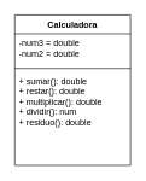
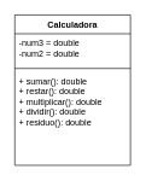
- <mxCell id="5" value="+ sumar(): double&lt;div&gt;+ restar(): double&lt;/div&gt;&lt;div&gt;+ multiplicar(): double&lt;/div&gt;&lt;div&gt;+ dividir(): num&lt;/div&gt;&lt;div&gt;+ residuo(): double&lt;/div&gt;" style="text;strokeColor=none;fillColor=none;align=left;verticalAlign=top;spacingLeft=4;spacingRight=4;overflow=hidden;rotatable=0;points=[[0,0.5],[1,0.5]];portConstraint=eastwest;whiteSpace=wrap;html=1;" vertex="1" parent="2"><mxGeometry y="78" width="160" height="130" as="geometry" /></mxCell>
+ <mxCell id="5" value="+ sumar(): double&lt;div&gt;+ restar(): double&lt;/div&gt;&lt;div&gt;+ multiplicar(): double&lt;/div&gt;&lt;div&gt;+ dividir(): double&lt;/div&gt;&lt;div&gt;+ residuo(): double&lt;/div&gt;" style="text;strokeColor=none;fillColor=none;align=left;verticalAlign=top;spacingLeft=4;spacingRight=4;overflow=hidden;rotatable=0;points=[[0,0.5],[1,0.5]];portConstraint=eastwest;whiteSpace=wrap;html=1;" vertex="1" parent="2"><mxGeometry y="78" width="160" height="130" as="geometry" /></mxCell>
